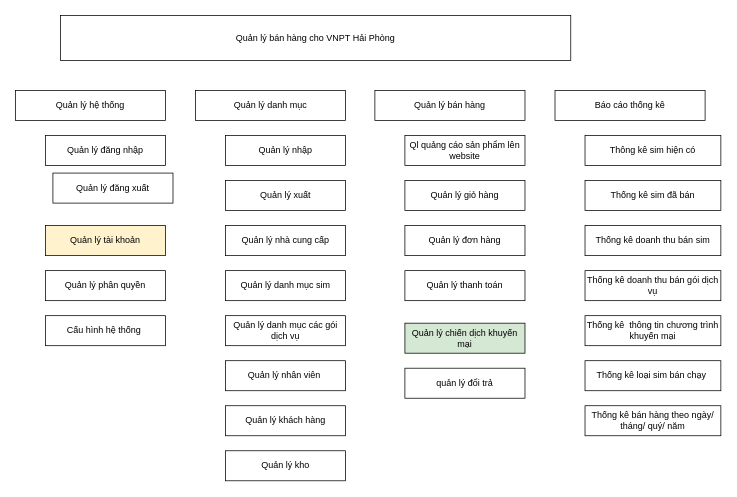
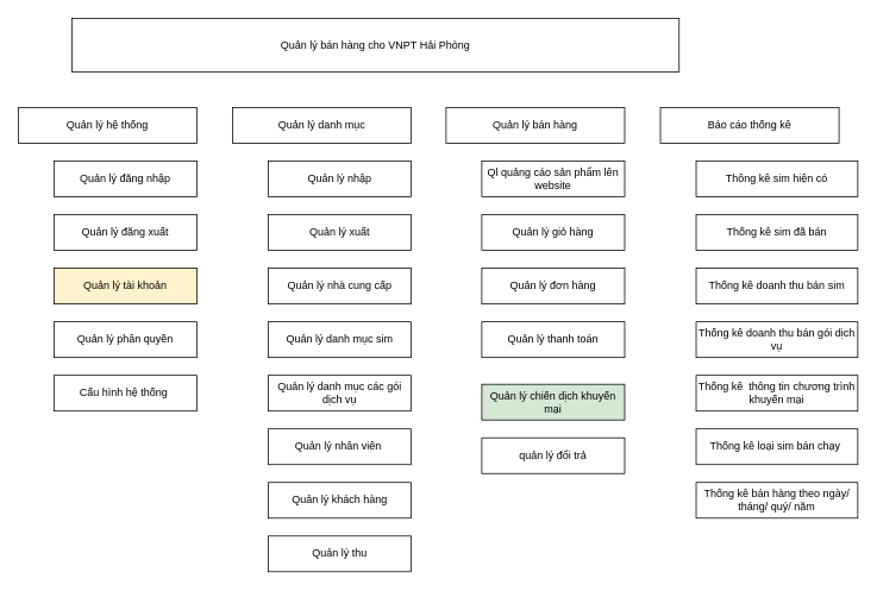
- <mxCell id="5" value="Quản lý đăng xuất" style="rounded=0;whiteSpace=wrap;html=1;" vertex="1" parent="1"><mxGeometry x="70" y="230" width="160" height="40" as="geometry" /></mxCell>
+ <mxCell id="5" value="Quản lý đăng xuất" style="rounded=0;whiteSpace=wrap;html=1;" vertex="1" parent="1"><mxGeometry x="60" y="240" width="160" height="40" as="geometry" /></mxCell>
- <mxCell id="26" value="Quản lý kho" style="rounded=0;whiteSpace=wrap;html=1;" vertex="1" parent="1"><mxGeometry x="300" y="600" width="160" height="40" as="geometry" /></mxCell>
+ <mxCell id="26" value="Quản lý thu" style="rounded=0;whiteSpace=wrap;html=1;" vertex="1" parent="1"><mxGeometry x="300" y="600" width="160" height="40" as="geometry" /></mxCell>
